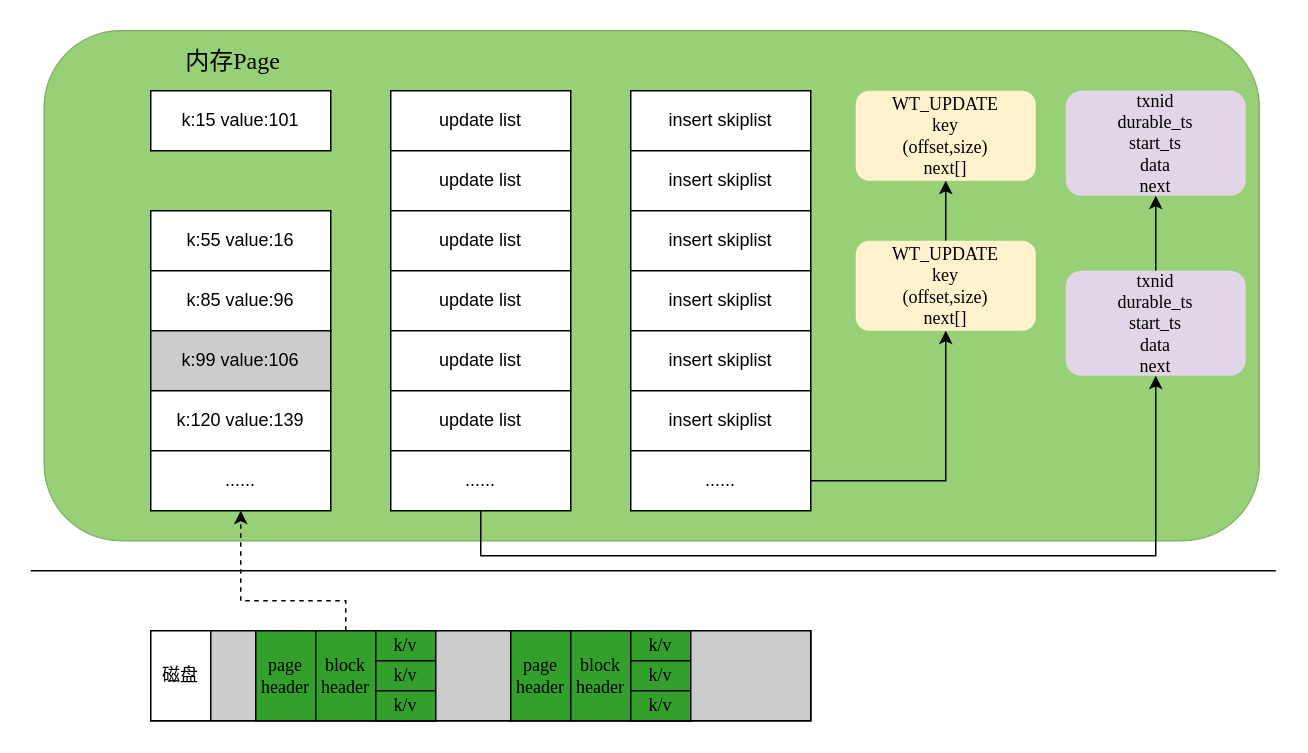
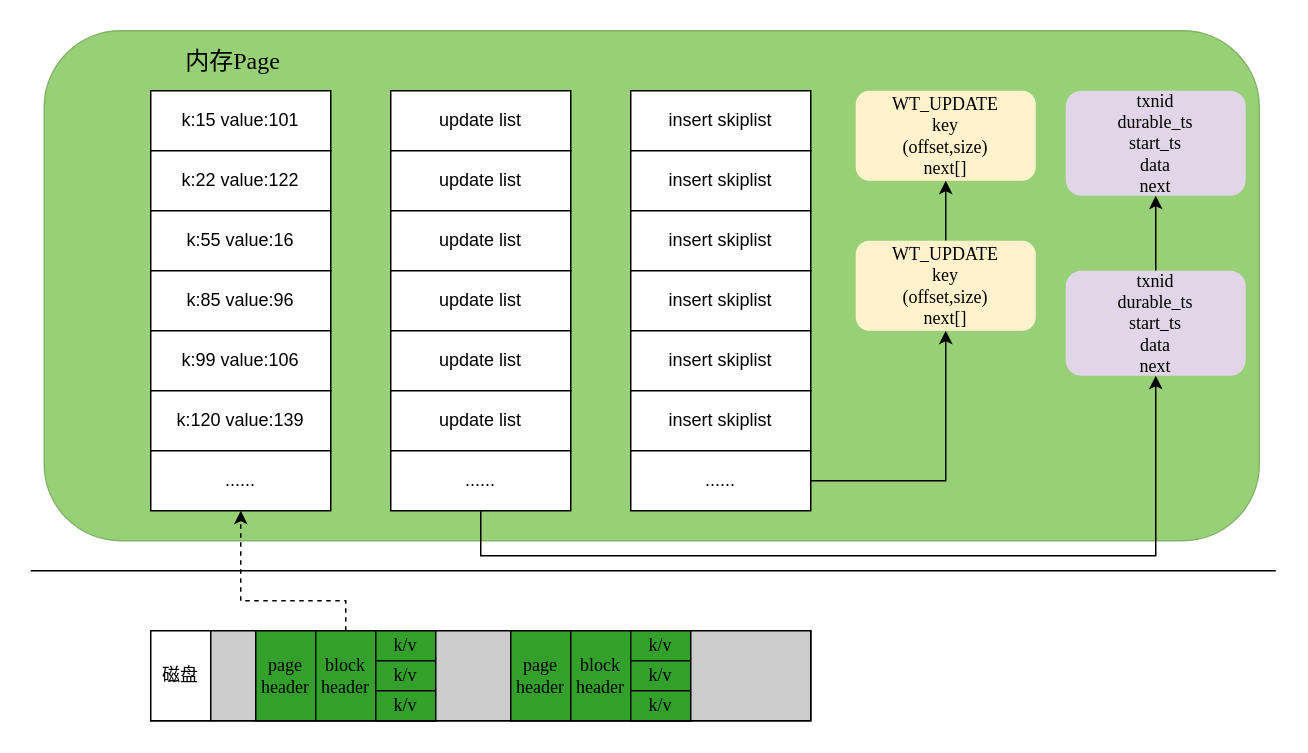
+ <mxCell id="5" value="k:22 value:122" style="rounded=0;whiteSpace=wrap;html=1;" vertex="1" parent="3"><mxGeometry x="100" y="100" width="120" height="40" as="geometry" /></mxCell>
- <mxCell id="8" value="k:99 value:106" style="rounded=0;whiteSpace=wrap;html=1;fillColor=#cccccc;" vertex="1" parent="3"><mxGeometry x="100" y="220" width="120" height="40" as="geometry" /></mxCell>
+ <mxCell id="8" value="k:99 value:106" style="rounded=0;whiteSpace=wrap;html=1;" vertex="1" parent="3"><mxGeometry x="100" y="220" width="120" height="40" as="geometry" /></mxCell>
